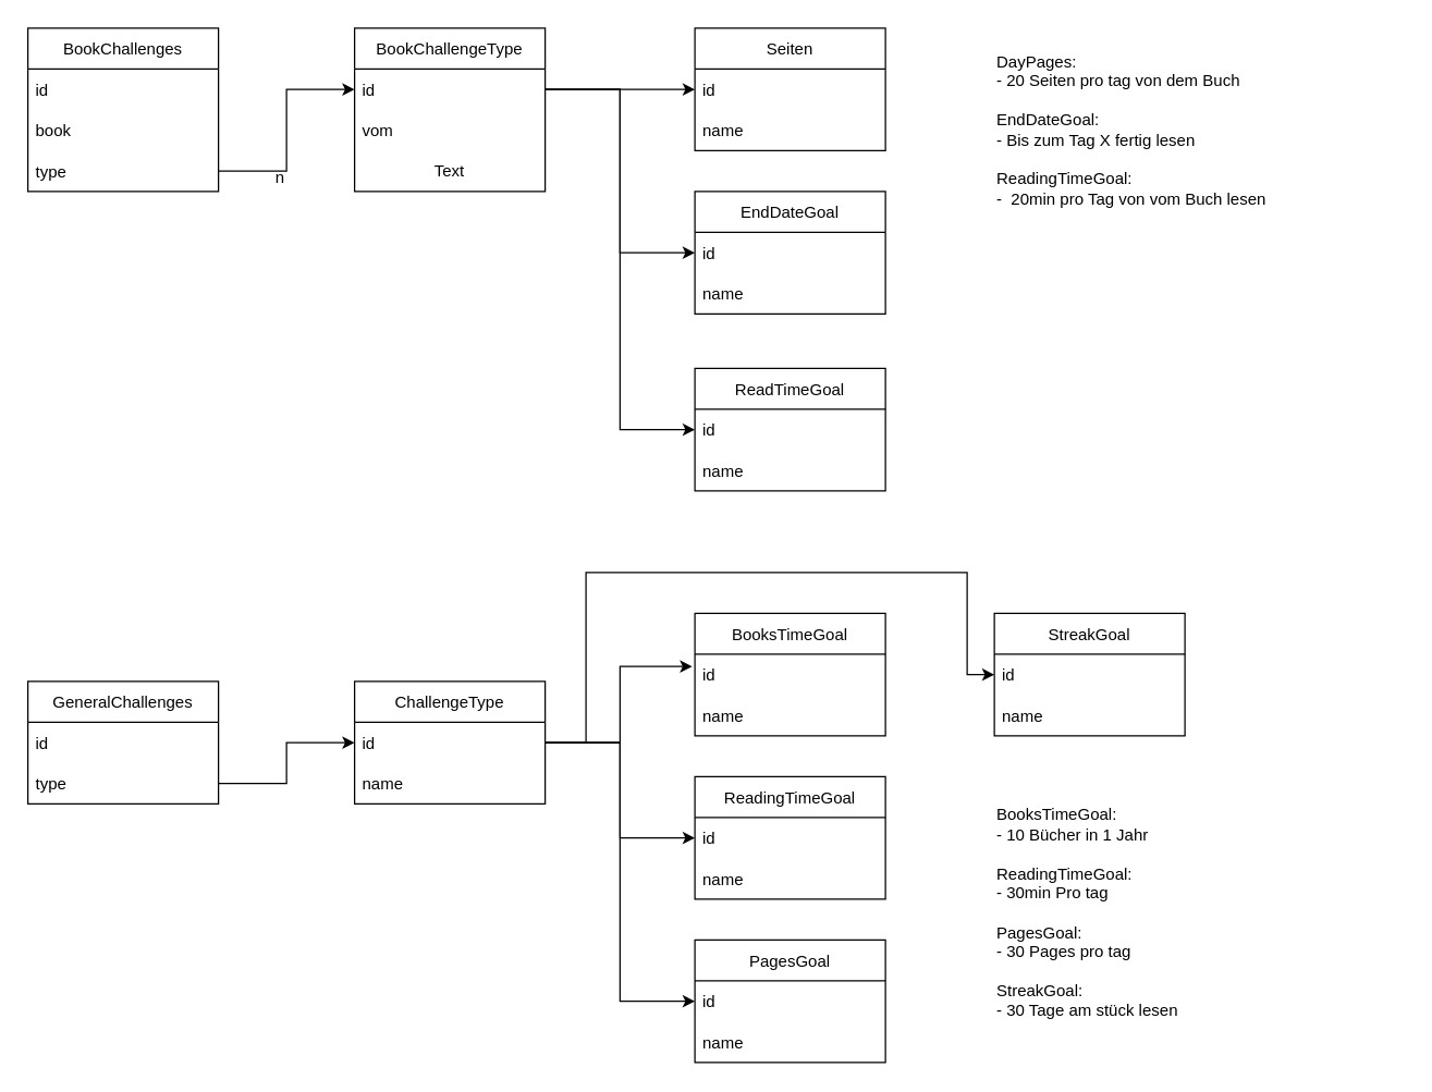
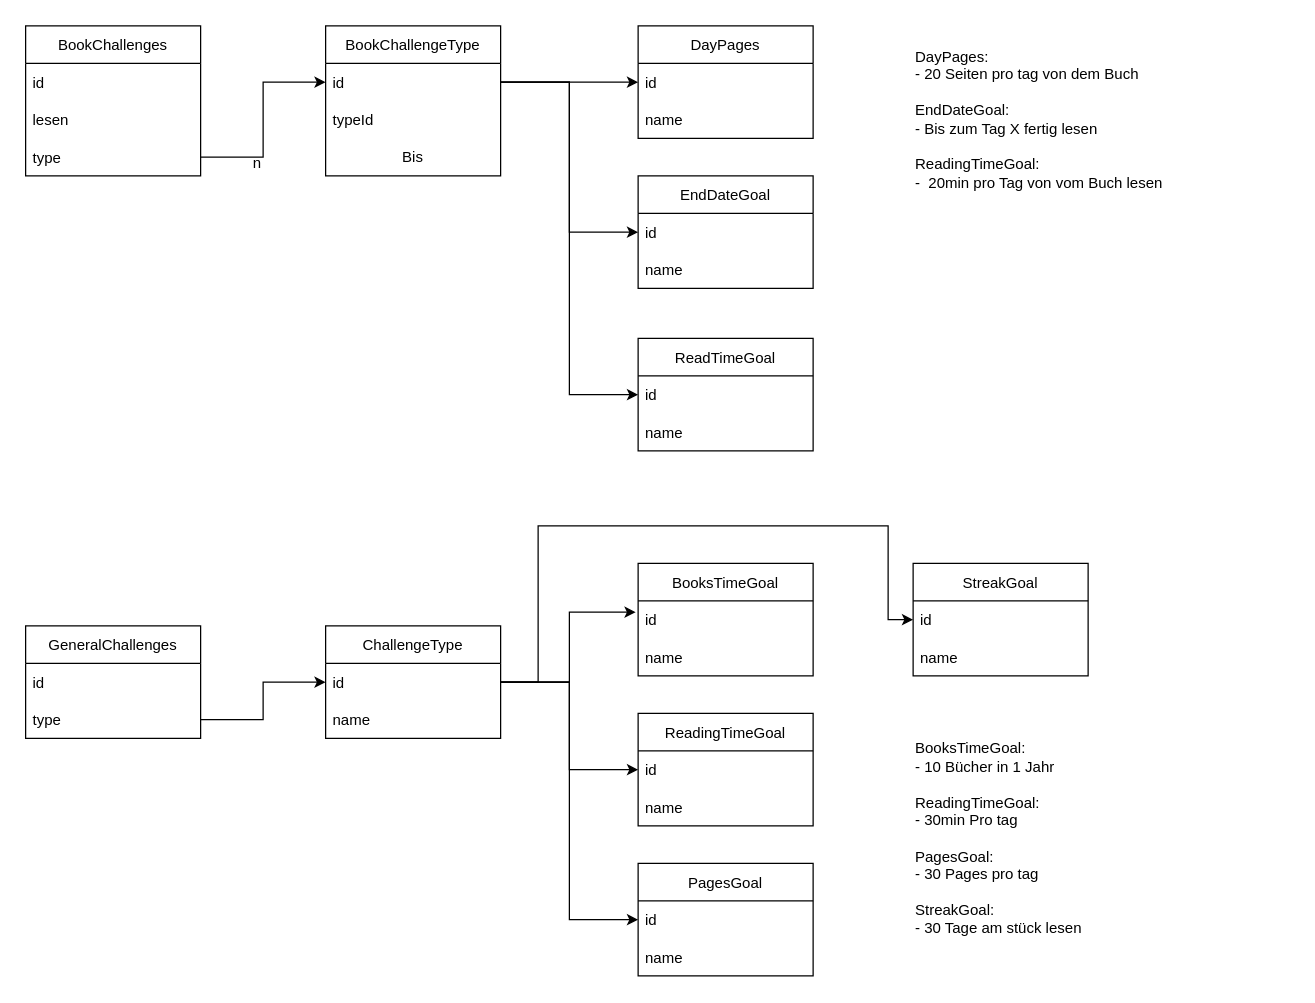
- <mxCell id="12" value="Seiten" style="swimlane;fontStyle=0;childLayout=stackLayout;horizontal=1;startSize=30;horizontalStack=0;resizeParent=1;resizeParentMax=0;resizeLast=0;collapsible=1;marginBottom=0;" parent="1" vertex="1"><mxGeometry x="510" y="20" width="140" height="90" as="geometry" /></mxCell>
+ <mxCell id="12" value="DayPages" style="swimlane;fontStyle=0;childLayout=stackLayout;horizontal=1;startSize=30;horizontalStack=0;resizeParent=1;resizeParentMax=0;resizeLast=0;collapsible=1;marginBottom=0;" parent="1" vertex="1"><mxGeometry x="510" y="20" width="140" height="90" as="geometry" /></mxCell>
- <mxCell id="4" value="book" style="text;strokeColor=none;fillColor=none;align=left;verticalAlign=middle;spacingLeft=4;spacingRight=4;overflow=hidden;points=[[0,0.5],[1,0.5]];portConstraint=eastwest;rotatable=0;" parent="2" vertex="1"><mxGeometry y="60" width="140" height="30" as="geometry" /></mxCell>
+ <mxCell id="4" value="lesen" style="text;strokeColor=none;fillColor=none;align=left;verticalAlign=middle;spacingLeft=4;spacingRight=4;overflow=hidden;points=[[0,0.5],[1,0.5]];portConstraint=eastwest;rotatable=0;" parent="2" vertex="1"><mxGeometry y="60" width="140" height="30" as="geometry" /></mxCell>
- <mxCell id="8" value="vom" style="text;strokeColor=none;fillColor=none;align=left;verticalAlign=middle;spacingLeft=4;spacingRight=4;overflow=hidden;points=[[0,0.5],[1,0.5]];portConstraint=eastwest;rotatable=0;" parent="6" vertex="1"><mxGeometry y="60" width="140" height="30" as="geometry" /></mxCell>
+ <mxCell id="8" value="typeId" style="text;strokeColor=none;fillColor=none;align=left;verticalAlign=middle;spacingLeft=4;spacingRight=4;overflow=hidden;points=[[0,0.5],[1,0.5]];portConstraint=eastwest;rotatable=0;" parent="6" vertex="1"><mxGeometry y="60" width="140" height="30" as="geometry" /></mxCell>
- <mxCell id="9" value="Text" style="text;html=1;strokeColor=none;fillColor=none;align=center;verticalAlign=middle;whiteSpace=wrap;rounded=0;" parent="6" vertex="1"><mxGeometry y="90" width="140" height="30" as="geometry" /></mxCell>
+ <mxCell id="9" value="Bis" style="text;html=1;strokeColor=none;fillColor=none;align=center;verticalAlign=middle;whiteSpace=wrap;rounded=0;" parent="6" vertex="1"><mxGeometry y="90" width="140" height="30" as="geometry" /></mxCell>
